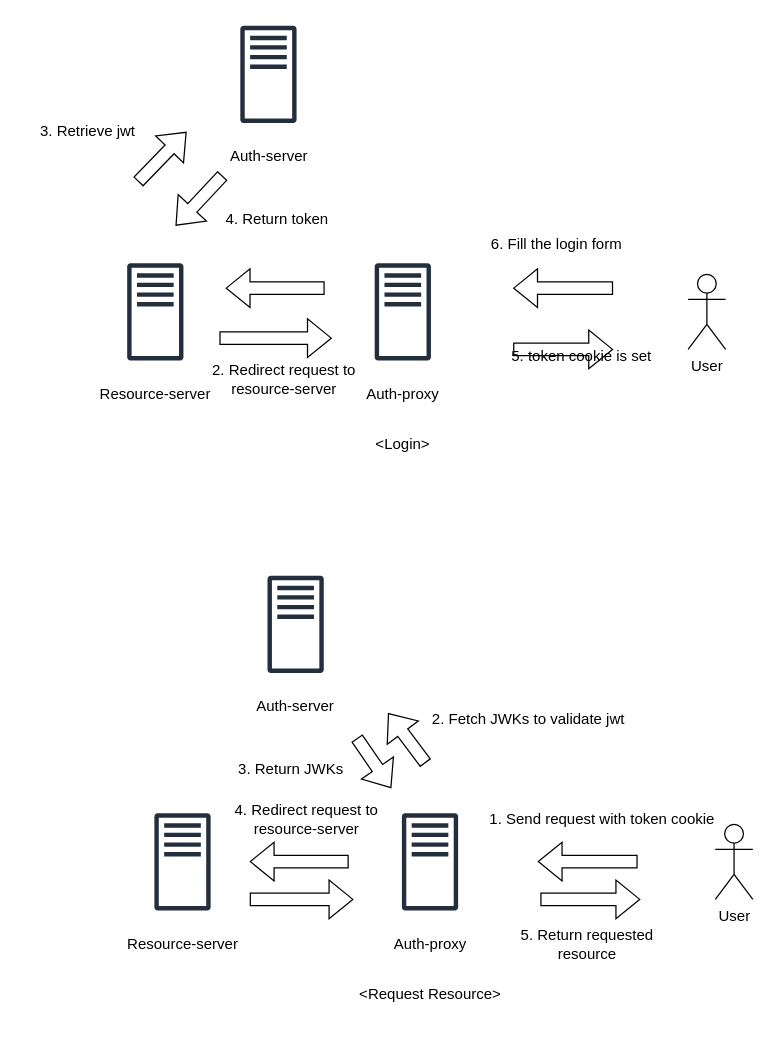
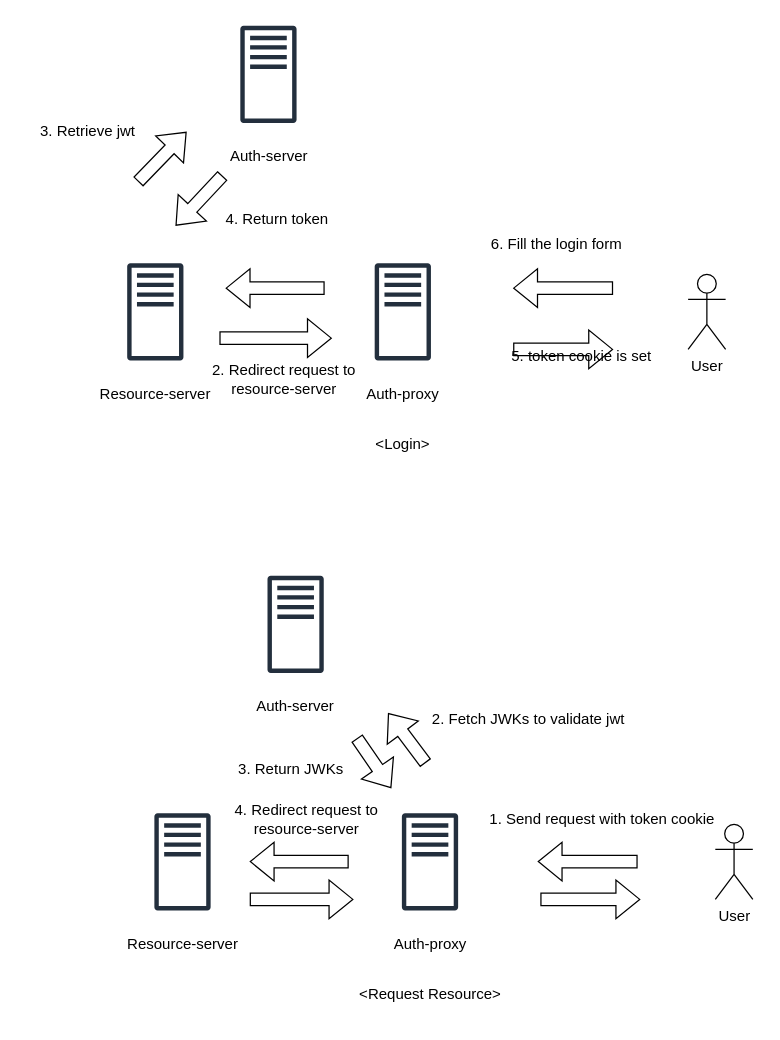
- <mxCell id="38" value="5. Return requested resource" style="text;html=1;strokeColor=none;fillColor=none;align=center;verticalAlign=middle;whiteSpace=wrap;rounded=0;" parent="1" vertex="1"><mxGeometry x="414.25" y="740" width="110.75" height="30" as="geometry" /></mxCell>
